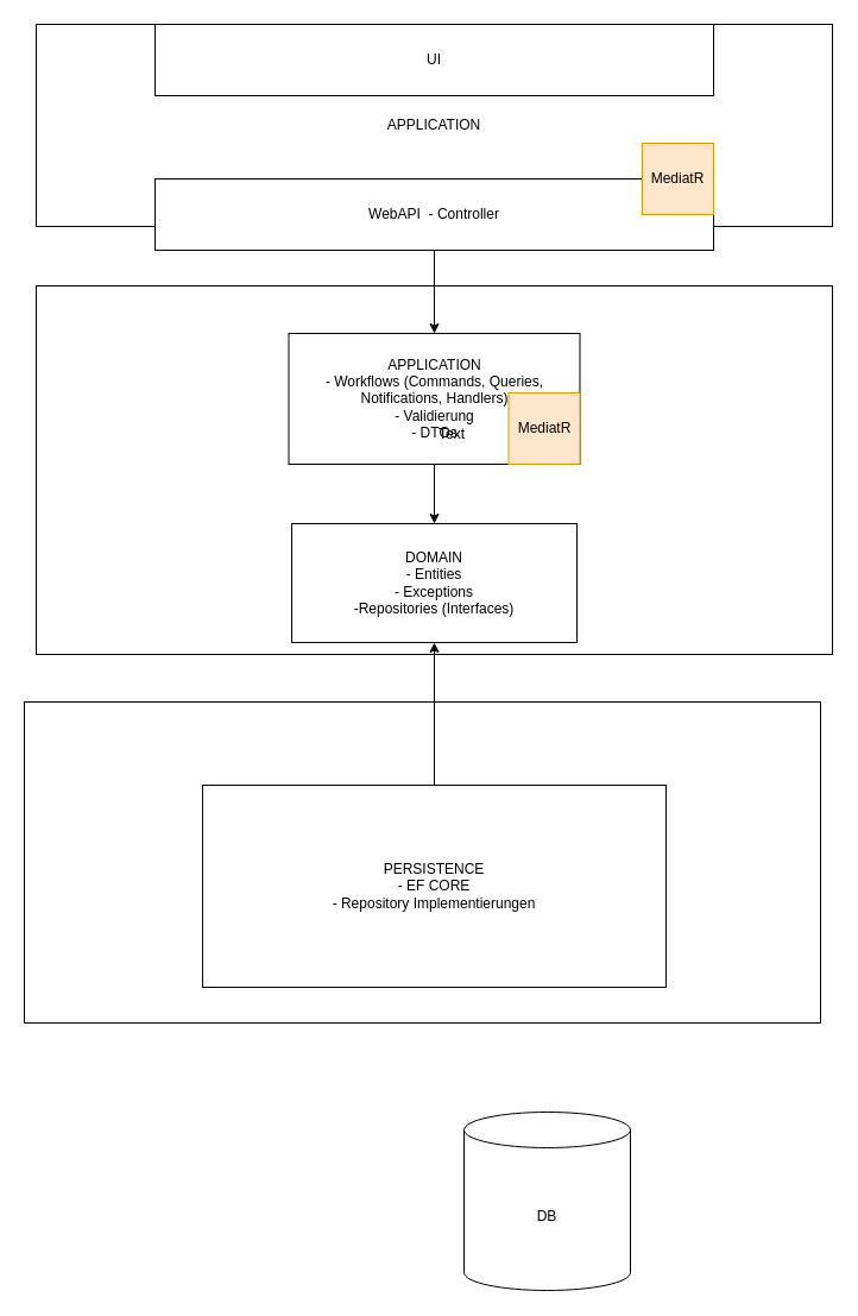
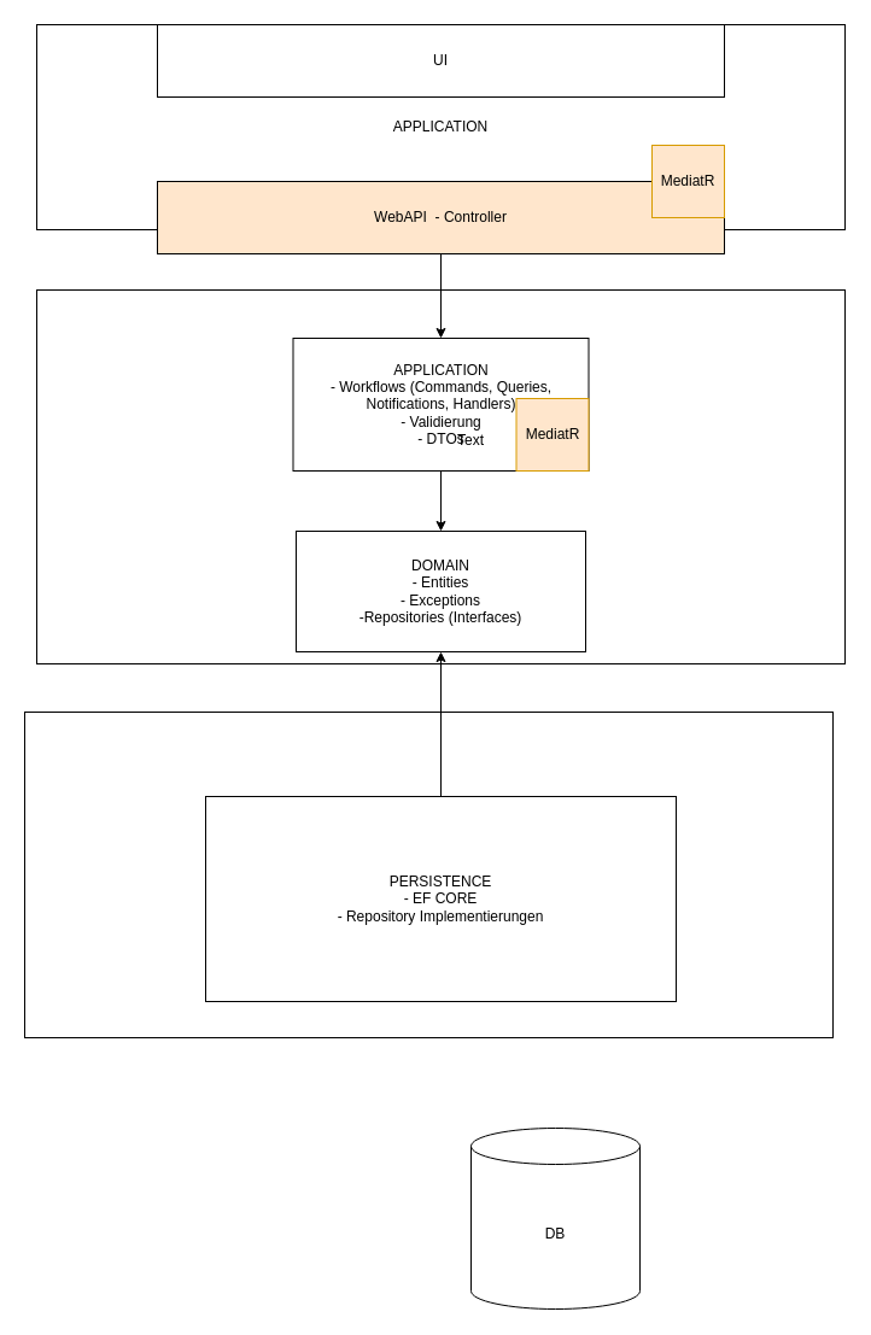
- <mxCell id="11" value="WebAPI&amp;nbsp; - Controller" style="rounded=0;whiteSpace=wrap;html=1;" parent="1" vertex="1"><mxGeometry x="130" y="150" width="470" height="60" as="geometry" /></mxCell>
+ <mxCell id="11" value="WebAPI&amp;nbsp; - Controller" style="rounded=0;whiteSpace=wrap;html=1;fillColor=#ffe6cc;" parent="1" vertex="1"><mxGeometry x="130" y="150" width="470" height="60" as="geometry" /></mxCell>
- <mxCell id="14" value="Text" style="text;html=1;strokeColor=none;fillColor=none;align=center;verticalAlign=middle;whiteSpace=wrap;rounded=0;" parent="1" vertex="1"><mxGeometry x="350" y="350" width="60" height="30" as="geometry" /></mxCell>
+ <mxCell id="14" value="Text" style="text;html=1;strokeColor=none;fillColor=none;align=center;verticalAlign=middle;whiteSpace=wrap;rounded=0;" parent="1" vertex="1"><mxGeometry x="360" y="350" width="60" height="30" as="geometry" /></mxCell>
